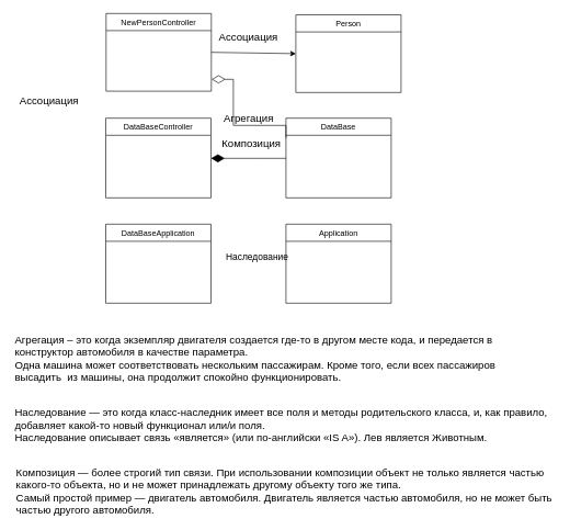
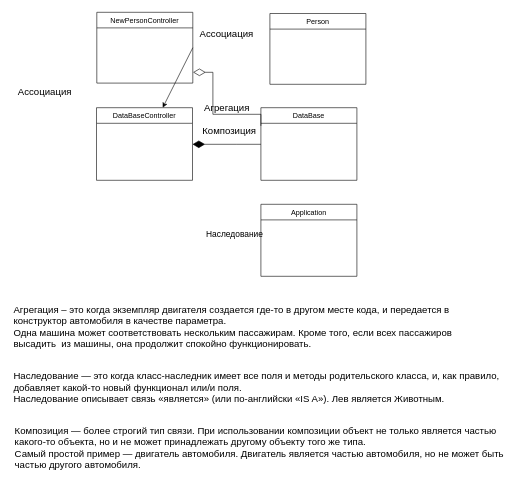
- <mxCell id="16" value="" style="endArrow=classic;html=1;rounded=0;exitX=1;exitY=0.5;exitDx=0;exitDy=0;entryX=0;entryY=0.5;entryDx=0;entryDy=0;" edge="1" parent="1" source="11" target="10"><mxGeometry width="50" height="50" relative="1" as="geometry"><mxPoint x="454" y="170" as="sourcePoint" /><mxPoint x="404" y="220" as="targetPoint" /></mxGeometry></mxCell>
+ <mxCell id="16" value="" style="endArrow=classic;html=1;rounded=0;exitX=1;exitY=0.5;exitDx=0;exitDy=0;" edge="1" parent="1" source="11" target="3"><mxGeometry width="50" height="50" relative="1" as="geometry"><mxPoint x="454" y="170" as="sourcePoint" /><mxPoint x="404" y="220" as="targetPoint" /></mxGeometry></mxCell>
- <mxCell id="7" value="DataBaseApplication" style="swimlane;fontStyle=0;align=center;verticalAlign=top;childLayout=stackLayout;horizontal=1;startSize=26;horizontalStack=0;resizeParent=1;resizeLast=0;collapsible=1;marginBottom=0;rounded=0;shadow=0;strokeWidth=1;" parent="1" vertex="1"><mxGeometry x="160" y="340" width="160" height="120" as="geometry"><mxRectangle x="130" y="380" width="160" height="26" as="alternateBounds" /></mxGeometry></mxCell>
